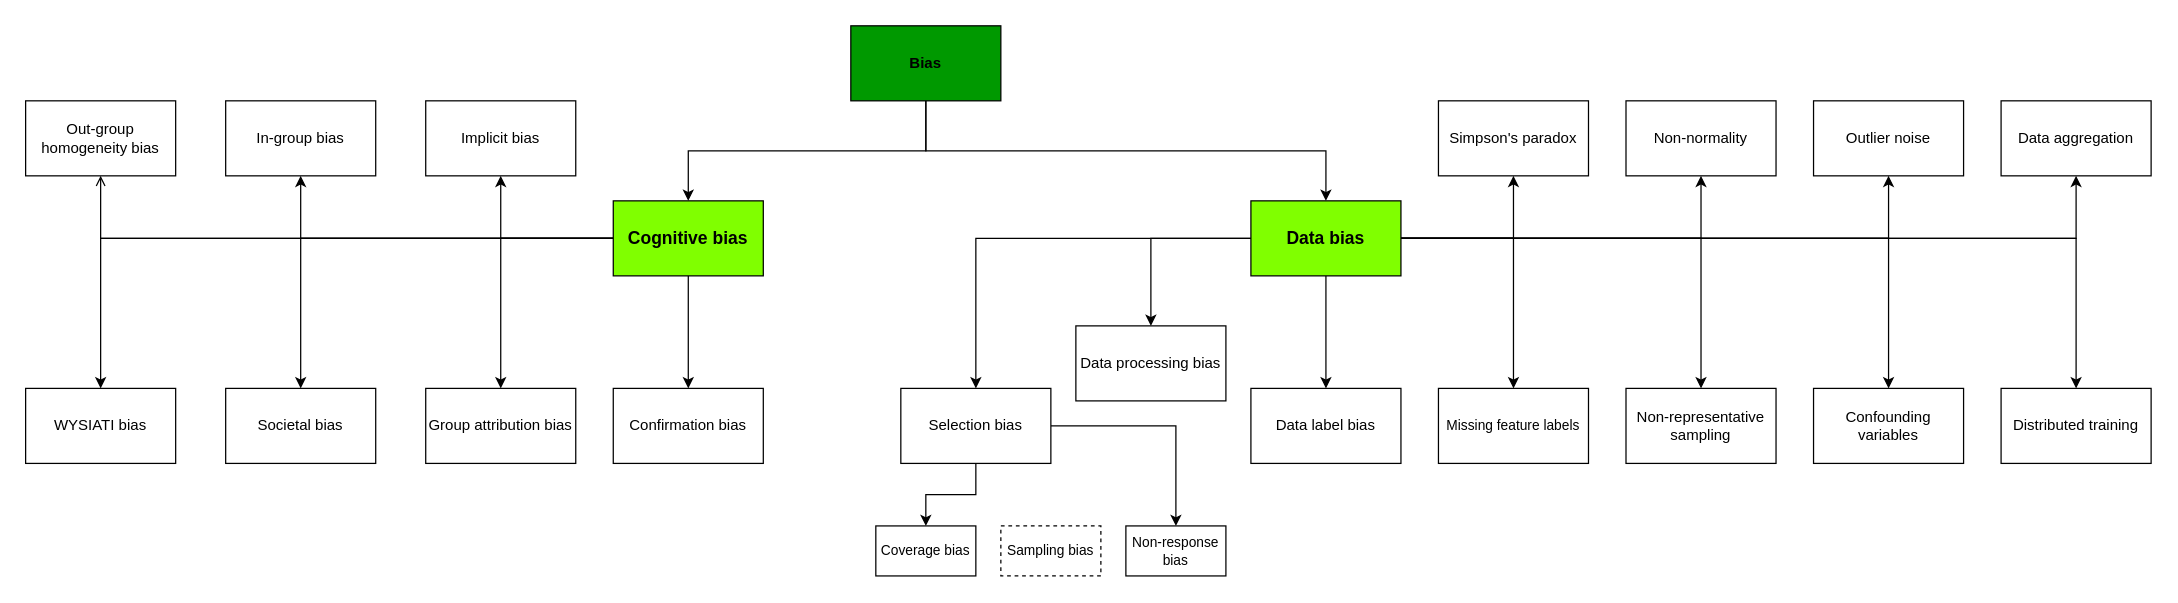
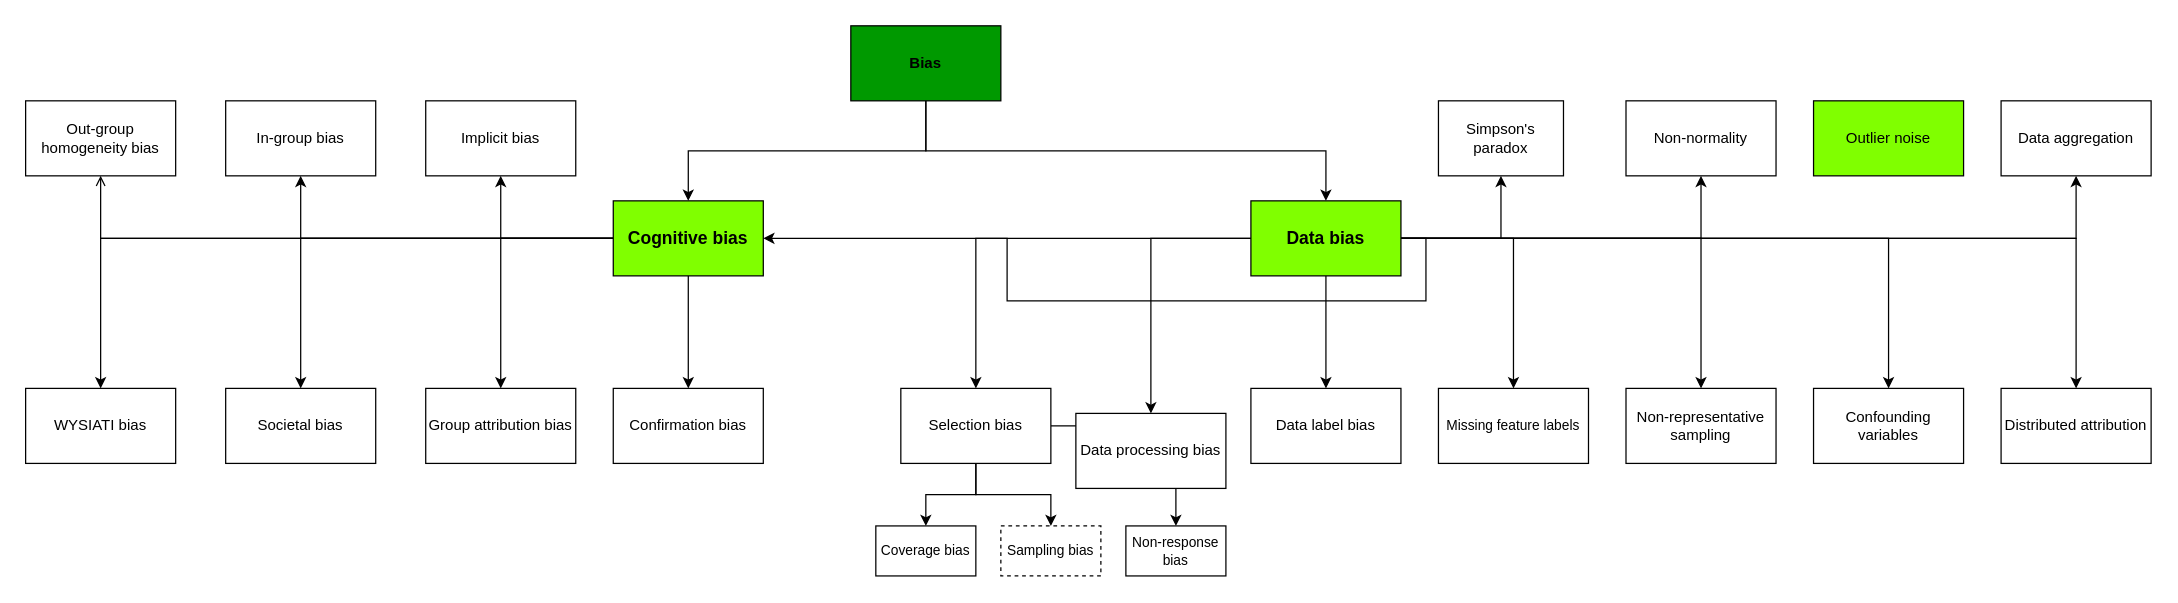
- <mxCell id="38" value="Simpson's paradox&lt;font style=&quot;font-size: 11px;&quot;&gt;&lt;br&gt;&lt;/font&gt;" style="rounded=0;whiteSpace=wrap;html=1;" vertex="1" parent="1"><mxGeometry x="1150" y="80" width="120" height="60" as="geometry" /></mxCell>
+ <mxCell id="38" value="Simpson's paradox&lt;font style=&quot;font-size: 11px;&quot;&gt;&lt;br&gt;&lt;/font&gt;" style="rounded=0;whiteSpace=wrap;html=1;" vertex="1" parent="1"><mxGeometry x="1150" y="80" width="100" height="60" as="geometry" /></mxCell>
- <mxCell id="40" value="Outlier noise" style="rounded=0;whiteSpace=wrap;html=1;" vertex="1" parent="1"><mxGeometry x="1450" y="80" width="120" height="60" as="geometry" /></mxCell>
+ <mxCell id="40" value="Outlier noise" style="rounded=0;whiteSpace=wrap;html=1;fillColor=#80ff00;" vertex="1" parent="1"><mxGeometry x="1450" y="80" width="120" height="60" as="geometry" /></mxCell>
- <mxCell id="19" style="edgeStyle=orthogonalEdgeStyle;rounded=0;orthogonalLoop=1;jettySize=auto;html=1;exitX=1;exitY=0.5;exitDx=0;exitDy=0;entryX=0.5;entryY=1;entryDx=0;entryDy=0;" edge="1" parent="1" source="24" target="40"><mxGeometry relative="1" as="geometry" /></mxCell>
+ <mxCell id="19" style="edgeStyle=orthogonalEdgeStyle;rounded=0;orthogonalLoop=1;jettySize=auto;html=1;exitX=1;exitY=0.5;exitDx=0;exitDy=0;" edge="1" parent="1" source="24" target="12"><mxGeometry relative="1" as="geometry" /></mxCell>
- <mxCell id="37" value="Data processing bias" style="whiteSpace=wrap;html=1;rounded=0;" vertex="1" parent="1"><mxGeometry x="860" y="260" width="120" height="60" as="geometry" /></mxCell>
+ <mxCell id="37" value="Data processing bias" style="whiteSpace=wrap;html=1;rounded=0;" vertex="1" parent="1"><mxGeometry x="860" y="330" width="120" height="60" as="geometry" /></mxCell>
- <mxCell id="43" value="Distributed training" style="rounded=0;whiteSpace=wrap;html=1;" vertex="1" parent="1"><mxGeometry x="1600" y="310" width="120" height="60" as="geometry" /></mxCell>
+ <mxCell id="43" value="Distributed attribution" style="rounded=0;whiteSpace=wrap;html=1;" vertex="1" parent="1"><mxGeometry x="1600" y="310" width="120" height="60" as="geometry" /></mxCell>
+ <mxCell id="26" style="edgeStyle=orthogonalEdgeStyle;rounded=0;orthogonalLoop=1;jettySize=auto;html=1;exitX=0.5;exitY=1;exitDx=0;exitDy=0;entryX=0.5;entryY=0;entryDx=0;entryDy=0;" edge="1" parent="1" source="29" target="32"><mxGeometry relative="1" as="geometry"><mxPoint x="860" y="420" as="targetPoint" /></mxGeometry></mxCell>
